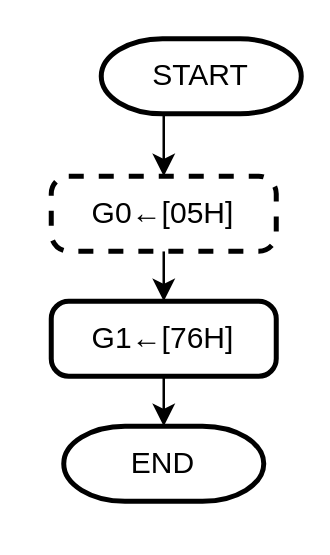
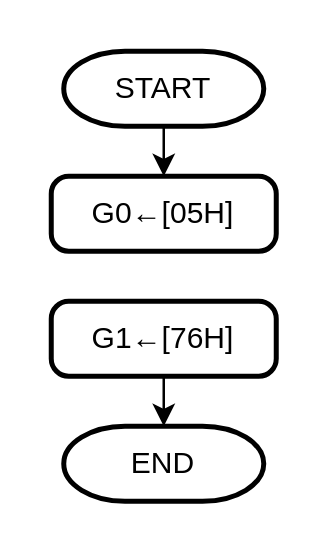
- <mxCell id="3" value="START" style="strokeWidth=2;html=1;shape=mxgraph.flowchart.terminator;whiteSpace=wrap;" vertex="1" parent="1"><mxGeometry x="40" y="15" width="80" height="30" as="geometry" /></mxCell>
+ <mxCell id="3" value="START" style="strokeWidth=2;html=1;shape=mxgraph.flowchart.terminator;whiteSpace=wrap;" vertex="1" parent="1"><mxGeometry x="25" y="20" width="80" height="30" as="geometry" /></mxCell>
- <mxCell id="5" value="G0←[05H]" style="rounded=1;whiteSpace=wrap;html=1;absoluteArcSize=1;arcSize=14;strokeWidth=2;dashed=1;" vertex="1" parent="1"><mxGeometry x="20" y="70" width="90" height="30" as="geometry" /></mxCell>
+ <mxCell id="5" value="G0←[05H]" style="rounded=1;whiteSpace=wrap;html=1;absoluteArcSize=1;arcSize=14;strokeWidth=2;" vertex="1" parent="1"><mxGeometry x="20" y="70" width="90" height="30" as="geometry" /></mxCell>
- <mxCell id="4" style="edgeStyle=orthogonalEdgeStyle;rounded=0;orthogonalLoop=1;jettySize=auto;html=1;exitX=0.5;exitY=1;exitDx=0;exitDy=0;entryX=0.5;entryY=0;entryDx=0;entryDy=0;" edge="1" parent="1" source="5" target="7"><mxGeometry relative="1" as="geometry" /></mxCell>
